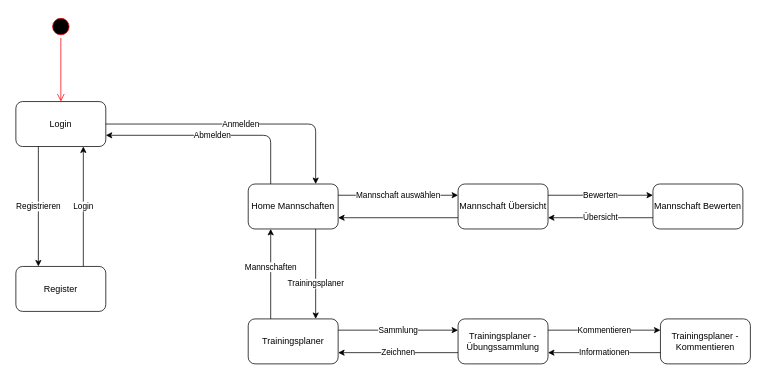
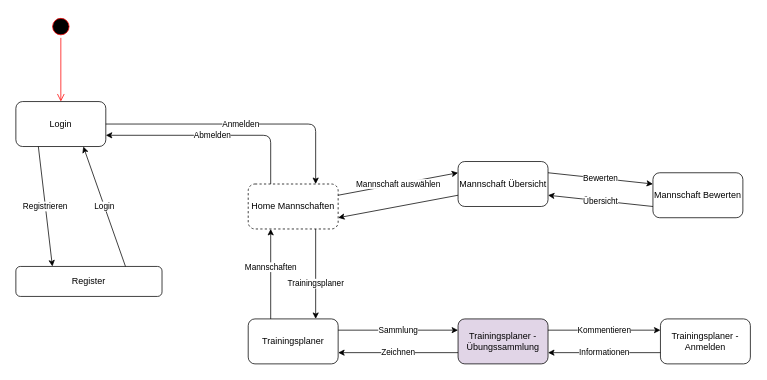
- <mxCell id="6" value="Home Mannschaften" style="rounded=1;whiteSpace=wrap;html=1;" vertex="1" parent="1"><mxGeometry x="330" y="245" width="120" height="60" as="geometry" /></mxCell>
+ <mxCell id="6" value="Home Mannschaften" style="rounded=1;whiteSpace=wrap;html=1;dashed=1;" vertex="1" parent="1"><mxGeometry x="330" y="245" width="120" height="60" as="geometry" /></mxCell>
- <mxCell id="8" value="Mannschaft Übersicht" style="rounded=1;whiteSpace=wrap;html=1;" vertex="1" parent="1"><mxGeometry x="610" y="245" width="120" height="60" as="geometry" /></mxCell>
+ <mxCell id="8" value="Mannschaft Übersicht" style="rounded=1;whiteSpace=wrap;html=1;" vertex="1" parent="1"><mxGeometry x="610" y="215" width="120" height="60" as="geometry" /></mxCell>
- <mxCell id="12" value="Mannschaft Bewerten" style="rounded=1;whiteSpace=wrap;html=1;" vertex="1" parent="1"><mxGeometry x="870" y="245" width="120" height="60" as="geometry" /></mxCell>
+ <mxCell id="12" value="Mannschaft Bewerten" style="rounded=1;whiteSpace=wrap;html=1;" vertex="1" parent="1"><mxGeometry x="870" y="230" width="120" height="60" as="geometry" /></mxCell>
- <mxCell id="3" value="Register" style="rounded=1;whiteSpace=wrap;html=1;" vertex="1" parent="1"><mxGeometry x="20" y="355" width="120" height="60" as="geometry" /></mxCell>
+ <mxCell id="3" value="Register" style="rounded=1;whiteSpace=wrap;html=1;" vertex="1" parent="1"><mxGeometry x="20" y="355" width="195" height="40" as="geometry" /></mxCell>
- <mxCell id="18" value="Trainingsplaner - Übungssammlung" style="rounded=1;whiteSpace=wrap;html=1;" vertex="1" parent="1"><mxGeometry x="610" y="425" width="120" height="60" as="geometry" /></mxCell>
+ <mxCell id="18" value="Trainingsplaner - Übungssammlung" style="rounded=1;whiteSpace=wrap;html=1;fillColor=#e1d5e7;" vertex="1" parent="1"><mxGeometry x="610" y="425" width="120" height="60" as="geometry" /></mxCell>
- <mxCell id="21" value="Trainingsplaner - Kommentieren" style="rounded=1;whiteSpace=wrap;html=1;" vertex="1" parent="1"><mxGeometry x="880" y="425" width="120" height="60" as="geometry" /></mxCell>
+ <mxCell id="21" value="Trainingsplaner - Anmelden" style="rounded=1;whiteSpace=wrap;html=1;" vertex="1" parent="1"><mxGeometry x="880" y="425" width="120" height="60" as="geometry" /></mxCell>
